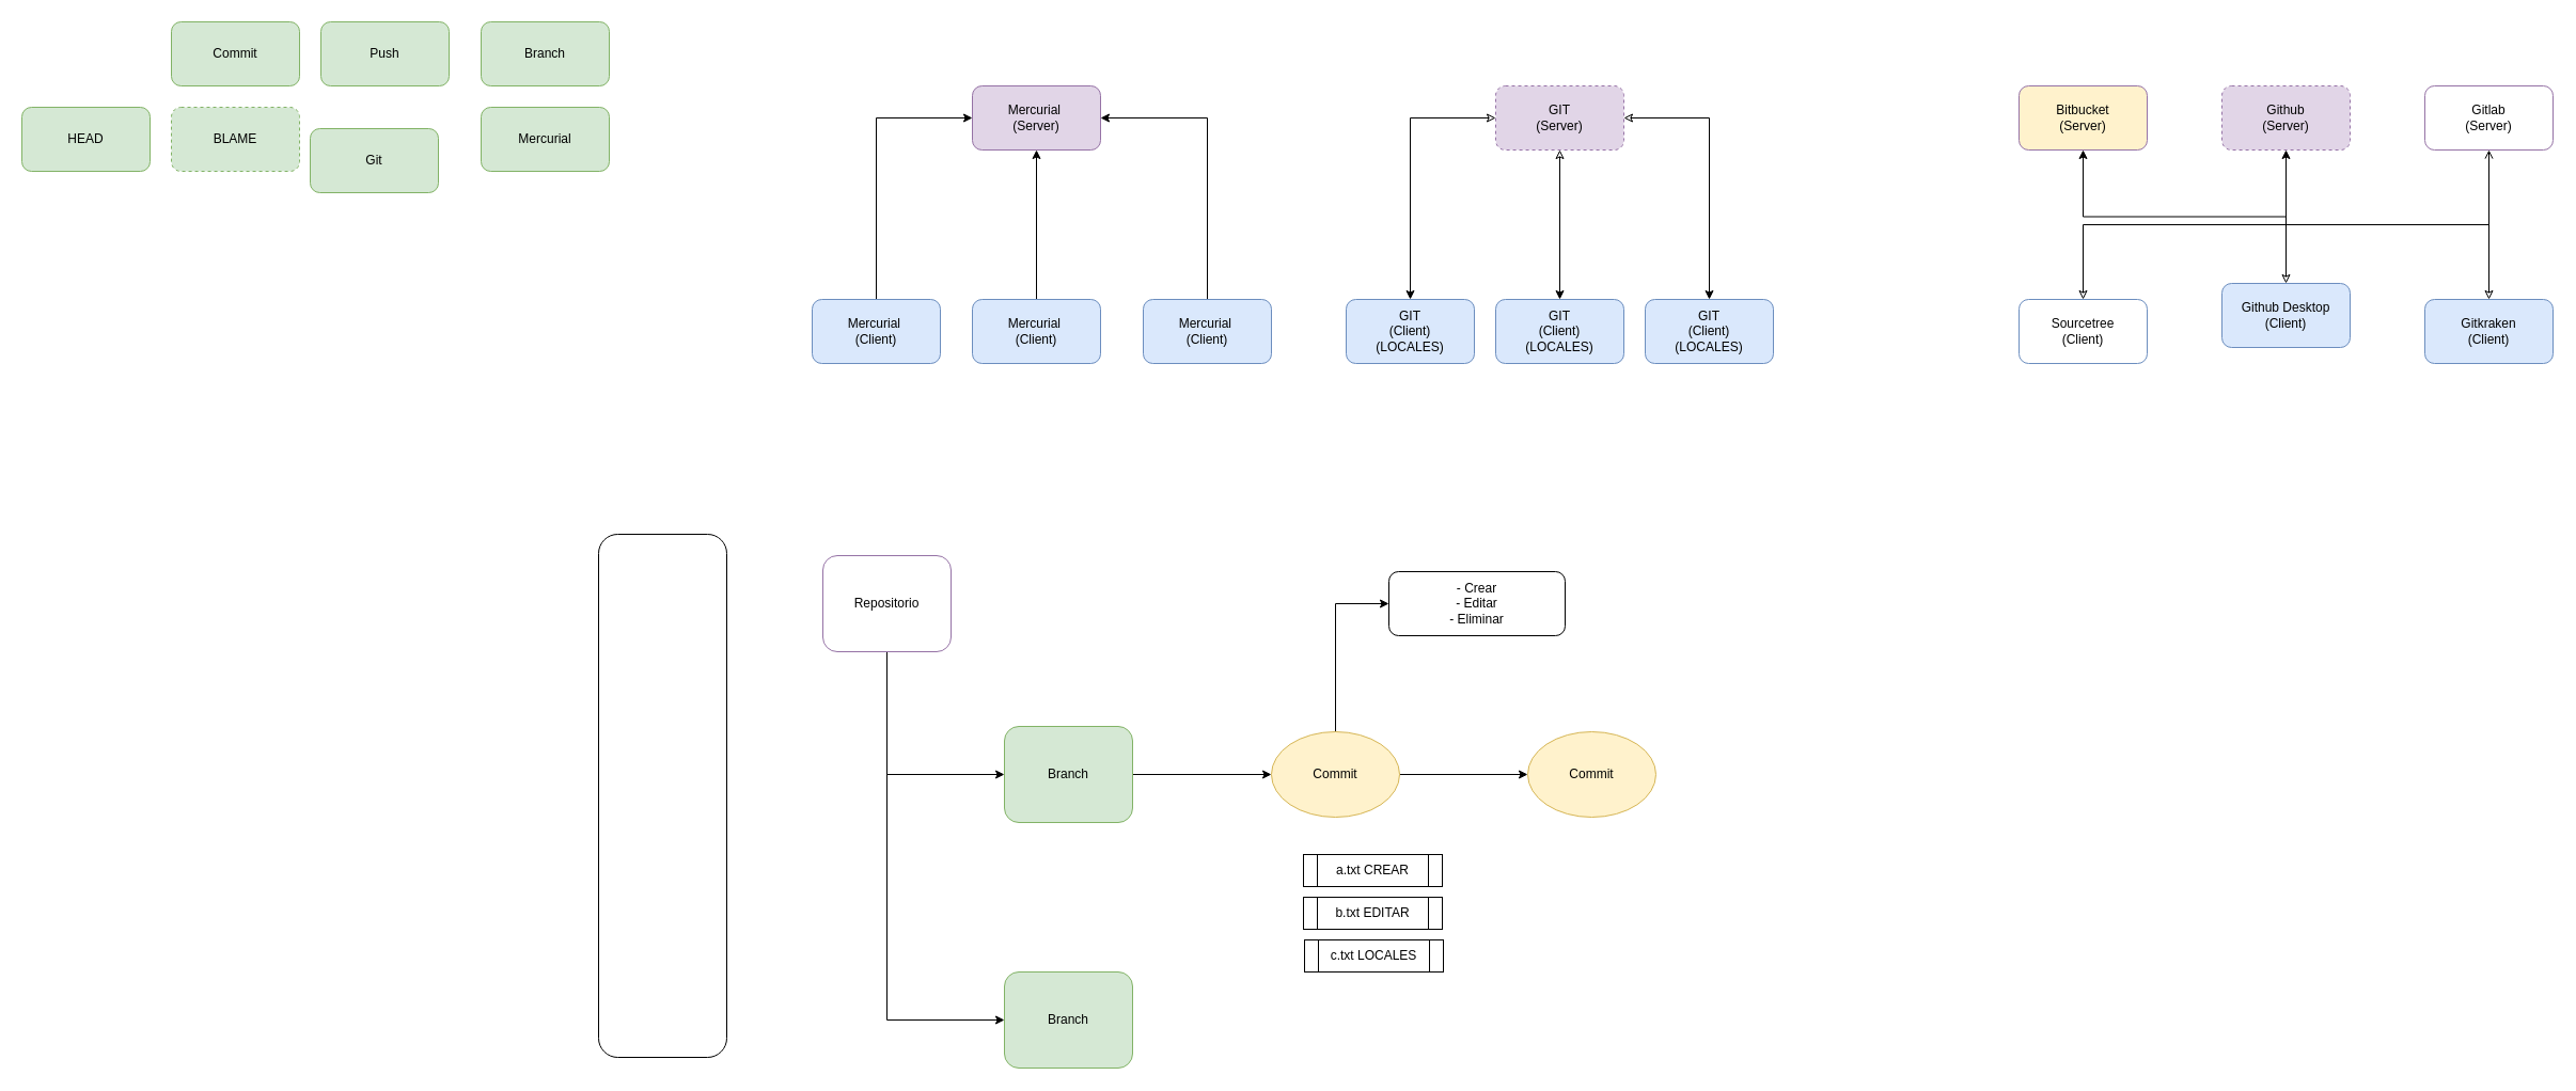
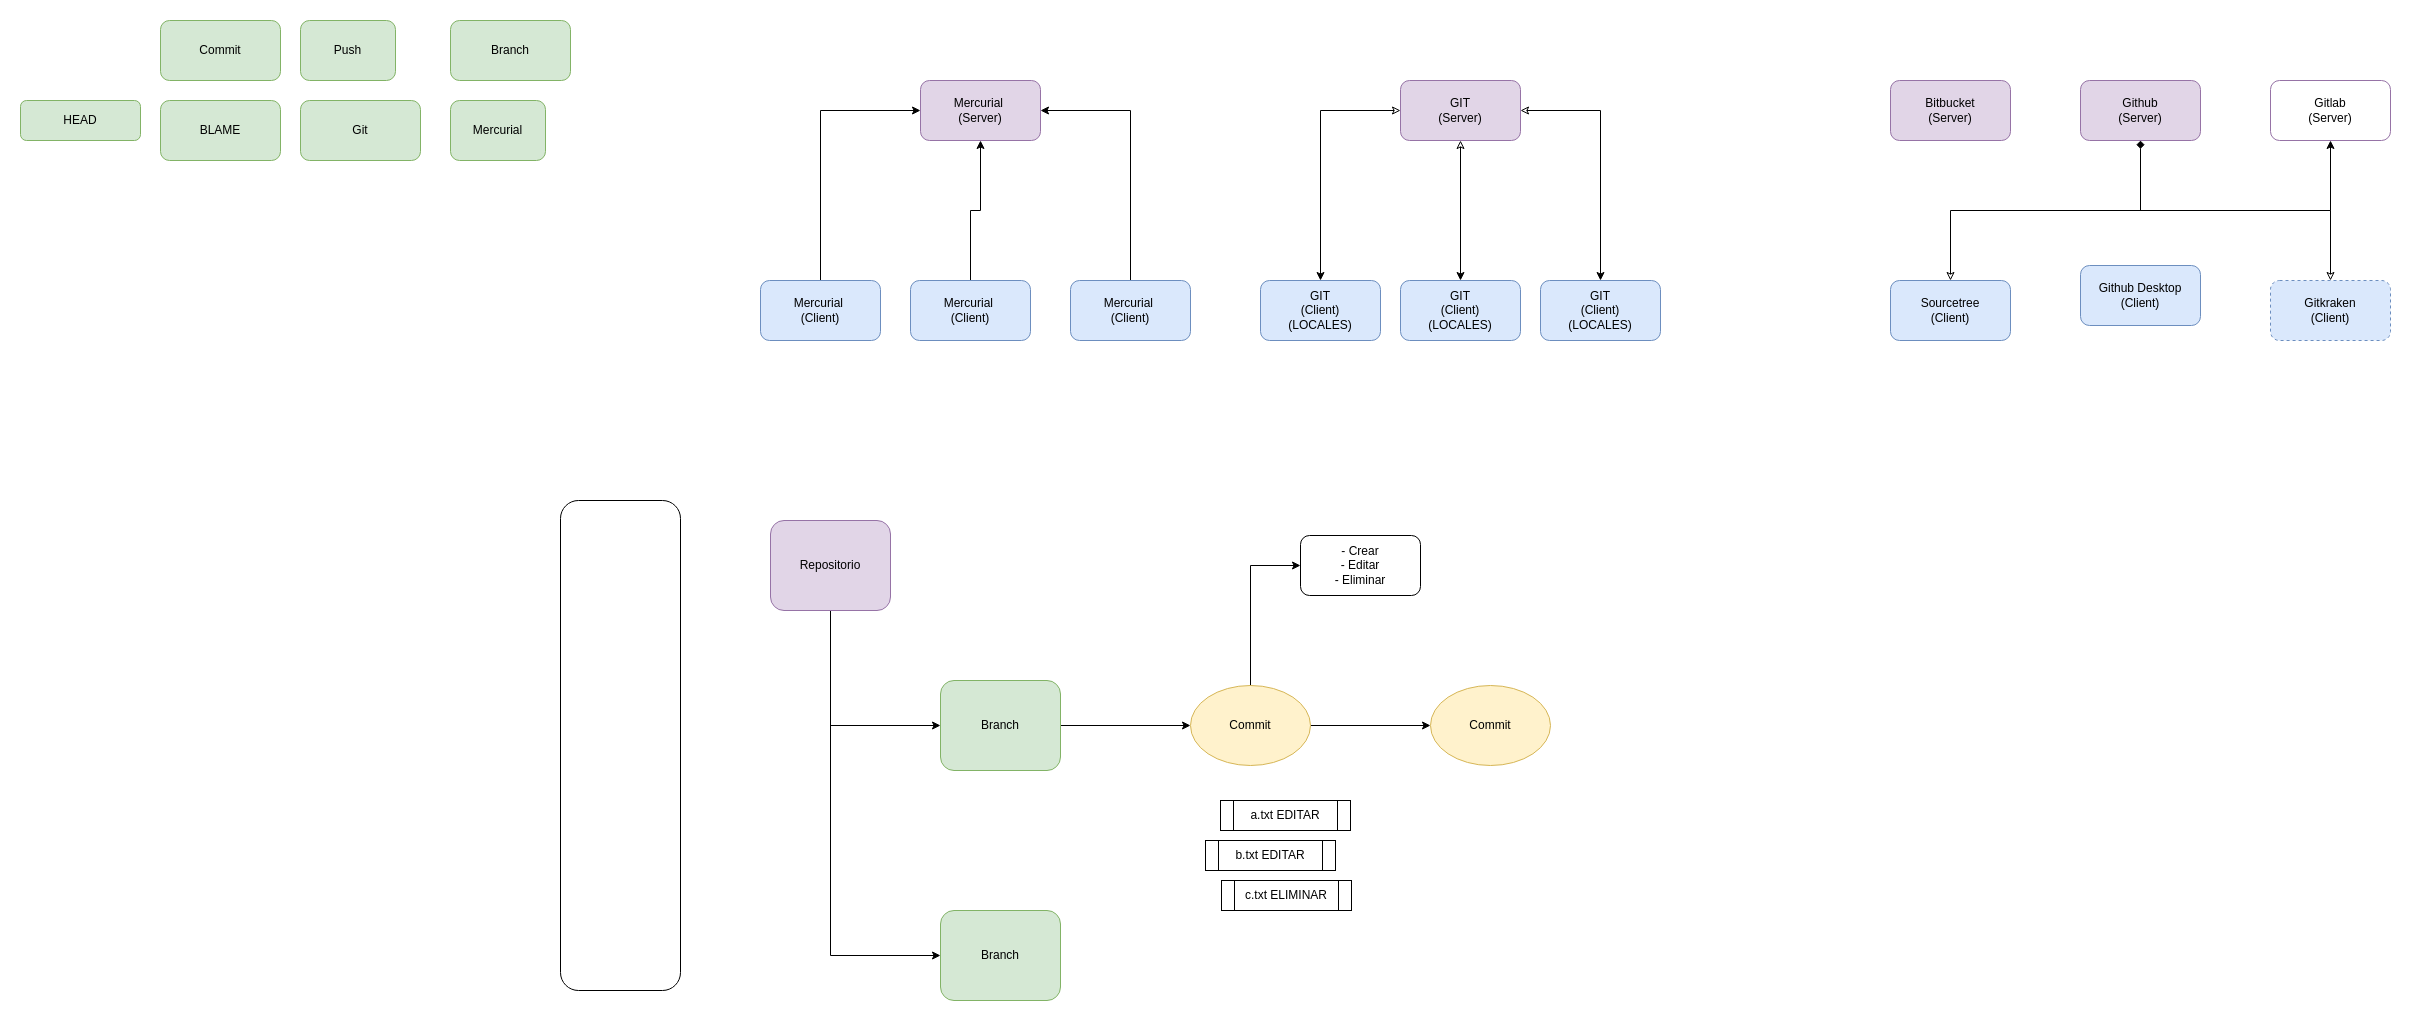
- <mxCell id="3" value="Push" style="rounded=1;whiteSpace=wrap;html=1;fillColor=#d5e8d4;strokeColor=#82b366;" vertex="1" parent="1"><mxGeometry x="300" y="20" width="120" height="60" as="geometry" /></mxCell>
+ <mxCell id="3" value="Push" style="rounded=1;whiteSpace=wrap;html=1;fillColor=#d5e8d4;strokeColor=#82b366;" vertex="1" parent="1"><mxGeometry x="300" y="20" width="95" height="60" as="geometry" /></mxCell>
- <mxCell id="9" value="Mercurial&amp;nbsp;&lt;br&gt;(Server)" style="rounded=1;whiteSpace=wrap;html=1;fillColor=#e1d5e7;strokeColor=#9673a6;" vertex="1" parent="1"><mxGeometry x="910" y="80" width="120" height="60" as="geometry" /></mxCell>
+ <mxCell id="9" value="Mercurial&amp;nbsp;&lt;br&gt;(Server)" style="rounded=1;whiteSpace=wrap;html=1;fillColor=#e1d5e7;strokeColor=#9673a6;" vertex="1" parent="1"><mxGeometry x="920" y="80" width="120" height="60" as="geometry" /></mxCell>
- <mxCell id="19" value="GIT&lt;br&gt;(Server)" style="rounded=1;whiteSpace=wrap;html=1;fillColor=#e1d5e7;strokeColor=#9673a6;dashed=1;" vertex="1" parent="1"><mxGeometry x="1400" y="80" width="120" height="60" as="geometry" /></mxCell>
+ <mxCell id="19" value="GIT&lt;br&gt;(Server)" style="rounded=1;whiteSpace=wrap;html=1;fillColor=#e1d5e7;strokeColor=#9673a6;" vertex="1" parent="1"><mxGeometry x="1400" y="80" width="120" height="60" as="geometry" /></mxCell>
- <mxCell id="25" value="Bitbucket&lt;br&gt;(Server)" style="rounded=1;whiteSpace=wrap;html=1;fillColor=#fff2cc;strokeColor=#9673a6;" vertex="1" parent="1"><mxGeometry x="1890" y="80" width="120" height="60" as="geometry" /></mxCell>
+ <mxCell id="25" value="Bitbucket&lt;br&gt;(Server)" style="rounded=1;whiteSpace=wrap;html=1;fillColor=#e1d5e7;strokeColor=#9673a6;" vertex="1" parent="1"><mxGeometry x="1890" y="80" width="120" height="60" as="geometry" /></mxCell>
- <mxCell id="28" value="Github&lt;br&gt;(Server)" style="rounded=1;whiteSpace=wrap;html=1;fillColor=#e1d5e7;strokeColor=#9673a6;dashed=1;" vertex="1" parent="1"><mxGeometry x="2080" y="80" width="120" height="60" as="geometry" /></mxCell>
+ <mxCell id="28" value="Github&lt;br&gt;(Server)" style="rounded=1;whiteSpace=wrap;html=1;fillColor=#e1d5e7;strokeColor=#9673a6;" vertex="1" parent="1"><mxGeometry x="2080" y="80" width="120" height="60" as="geometry" /></mxCell>
- <mxCell id="5" value="HEAD" style="rounded=1;whiteSpace=wrap;html=1;fillColor=#d5e8d4;strokeColor=#82b366;" vertex="1" parent="1"><mxGeometry x="20" y="100" width="120" height="60" as="geometry" /></mxCell>
+ <mxCell id="5" value="HEAD" style="rounded=1;whiteSpace=wrap;html=1;fillColor=#d5e8d4;strokeColor=#82b366;" vertex="1" parent="1"><mxGeometry x="20" y="100" width="120" height="40" as="geometry" /></mxCell>
- <mxCell id="6" value="BLAME" style="rounded=1;whiteSpace=wrap;html=1;fillColor=#d5e8d4;strokeColor=#82b366;dashed=1;" vertex="1" parent="1"><mxGeometry x="160" y="100" width="120" height="60" as="geometry" /></mxCell>
+ <mxCell id="6" value="BLAME" style="rounded=1;whiteSpace=wrap;html=1;fillColor=#d5e8d4;strokeColor=#82b366;" vertex="1" parent="1"><mxGeometry x="160" y="100" width="120" height="60" as="geometry" /></mxCell>
- <mxCell id="8" value="Mercurial" style="rounded=1;whiteSpace=wrap;html=1;fillColor=#d5e8d4;strokeColor=#82b366;" vertex="1" parent="1"><mxGeometry x="450" y="100" width="120" height="60" as="geometry" /></mxCell>
+ <mxCell id="8" value="Mercurial" style="rounded=1;whiteSpace=wrap;html=1;fillColor=#d5e8d4;strokeColor=#82b366;" vertex="1" parent="1"><mxGeometry x="450" y="100" width="95" height="60" as="geometry" /></mxCell>
- <mxCell id="23" style="edgeStyle=orthogonalEdgeStyle;rounded=0;orthogonalLoop=1;jettySize=auto;html=1;entryX=0.5;entryY=1;entryDx=0;entryDy=0;startArrow=classic;startFill=0;exitX=0.5;exitY=0;exitDx=0;exitDy=0;endArrow=open;" edge="1" parent="1" source="24" target="31"><mxGeometry relative="1" as="geometry" /></mxCell>
+ <mxCell id="23" style="edgeStyle=orthogonalEdgeStyle;rounded=0;orthogonalLoop=1;jettySize=auto;html=1;entryX=0.5;entryY=1;entryDx=0;entryDy=0;startArrow=classic;startFill=0;exitX=0.5;exitY=0;exitDx=0;exitDy=0;" edge="1" parent="1" source="24" target="31"><mxGeometry relative="1" as="geometry" /></mxCell>
- <mxCell id="29" style="edgeStyle=orthogonalEdgeStyle;rounded=0;orthogonalLoop=1;jettySize=auto;html=1;entryX=0.5;entryY=1;entryDx=0;entryDy=0;startArrow=classic;startFill=0;exitX=0.5;exitY=0;exitDx=0;exitDy=0;" edge="1" parent="1" source="30" target="28"><mxGeometry relative="1" as="geometry" /></mxCell>
+ <mxCell id="29" style="edgeStyle=orthogonalEdgeStyle;rounded=0;orthogonalLoop=1;jettySize=auto;html=1;entryX=0.5;entryY=1;entryDx=0;entryDy=0;startArrow=classic;startFill=0;exitX=0.5;exitY=0;exitDx=0;exitDy=0;endArrow=diamond;" edge="1" parent="1" source="30" target="28"><mxGeometry relative="1" as="geometry" /></mxCell>
- <mxCell id="7" value="Git" style="rounded=1;whiteSpace=wrap;html=1;fillColor=#d5e8d4;strokeColor=#82b366;" vertex="1" parent="1"><mxGeometry x="290" y="120" width="120" height="60" as="geometry" /></mxCell>
+ <mxCell id="7" value="Git" style="rounded=1;whiteSpace=wrap;html=1;fillColor=#d5e8d4;strokeColor=#82b366;" vertex="1" parent="1"><mxGeometry x="300" y="100" width="120" height="60" as="geometry" /></mxCell>
- <mxCell id="26" style="edgeStyle=orthogonalEdgeStyle;rounded=0;orthogonalLoop=1;jettySize=auto;html=1;entryX=0.5;entryY=1;entryDx=0;entryDy=0;startArrow=classic;startFill=0;exitX=0.5;exitY=0;exitDx=0;exitDy=0;" edge="1" parent="1" source="27" target="25"><mxGeometry relative="1" as="geometry" /></mxCell>
- <mxCell id="24" value="Sourcetree&lt;br&gt;(Client)" style="rounded=1;whiteSpace=wrap;html=1;fillColor=#ffffff;strokeColor=#6c8ebf;" vertex="1" parent="1"><mxGeometry x="1890" y="280" width="120" height="60" as="geometry" /></mxCell>
+ <mxCell id="24" value="Sourcetree&lt;br&gt;(Client)" style="rounded=1;whiteSpace=wrap;html=1;fillColor=#dae8fc;strokeColor=#6c8ebf;" vertex="1" parent="1"><mxGeometry x="1890" y="280" width="120" height="60" as="geometry" /></mxCell>
- <mxCell id="30" value="Gitkraken&lt;br&gt;(Client)" style="rounded=1;whiteSpace=wrap;html=1;fillColor=#dae8fc;strokeColor=#6c8ebf;" vertex="1" parent="1"><mxGeometry x="2270" y="280" width="120" height="60" as="geometry" /></mxCell>
+ <mxCell id="30" value="Gitkraken&lt;br&gt;(Client)" style="rounded=1;whiteSpace=wrap;html=1;fillColor=#dae8fc;strokeColor=#6c8ebf;dashed=1;" vertex="1" parent="1"><mxGeometry x="2270" y="280" width="120" height="60" as="geometry" /></mxCell>
- <mxCell id="35" value="Repositorio" style="rounded=1;whiteSpace=wrap;html=1;fillColor=#ffffff;strokeColor=#9673a6;" vertex="1" parent="1"><mxGeometry x="770" y="520" width="120" height="90" as="geometry" /></mxCell>
+ <mxCell id="35" value="Repositorio" style="rounded=1;whiteSpace=wrap;html=1;fillColor=#e1d5e7;strokeColor=#9673a6;" vertex="1" parent="1"><mxGeometry x="770" y="520" width="120" height="90" as="geometry" /></mxCell>
- <mxCell id="43" value="- Crear&lt;br&gt;- Editar&lt;br&gt;- Eliminar" style="rounded=1;whiteSpace=wrap;html=1;" vertex="1" parent="1"><mxGeometry x="1300" y="535" width="165" height="60" as="geometry" /></mxCell>
+ <mxCell id="43" value="- Crear&lt;br&gt;- Editar&lt;br&gt;- Eliminar" style="rounded=1;whiteSpace=wrap;html=1;" vertex="1" parent="1"><mxGeometry x="1300" y="535" width="120" height="60" as="geometry" /></mxCell>
- <mxCell id="44" value="a.txt CREAR" style="shape=process;whiteSpace=wrap;html=1;backgroundOutline=1;" vertex="1" parent="1"><mxGeometry x="1220" y="800" width="130" height="30" as="geometry" /></mxCell>
+ <mxCell id="44" value="a.txt EDITAR" style="shape=process;whiteSpace=wrap;html=1;backgroundOutline=1;" vertex="1" parent="1"><mxGeometry x="1220" y="800" width="130" height="30" as="geometry" /></mxCell>
- <mxCell id="45" value="b.txt EDITAR" style="shape=process;whiteSpace=wrap;html=1;backgroundOutline=1;" vertex="1" parent="1"><mxGeometry x="1220" y="840" width="130" height="30" as="geometry" /></mxCell>
+ <mxCell id="45" value="b.txt EDITAR" style="shape=process;whiteSpace=wrap;html=1;backgroundOutline=1;" vertex="1" parent="1"><mxGeometry x="1205" y="840" width="130" height="30" as="geometry" /></mxCell>
- <mxCell id="46" value="c.txt LOCALES" style="shape=process;whiteSpace=wrap;html=1;backgroundOutline=1;" vertex="1" parent="1"><mxGeometry x="1221" y="880" width="130" height="30" as="geometry" /></mxCell>
+ <mxCell id="46" value="c.txt ELIMINAR" style="shape=process;whiteSpace=wrap;html=1;backgroundOutline=1;" vertex="1" parent="1"><mxGeometry x="1221" y="880" width="130" height="30" as="geometry" /></mxCell>
